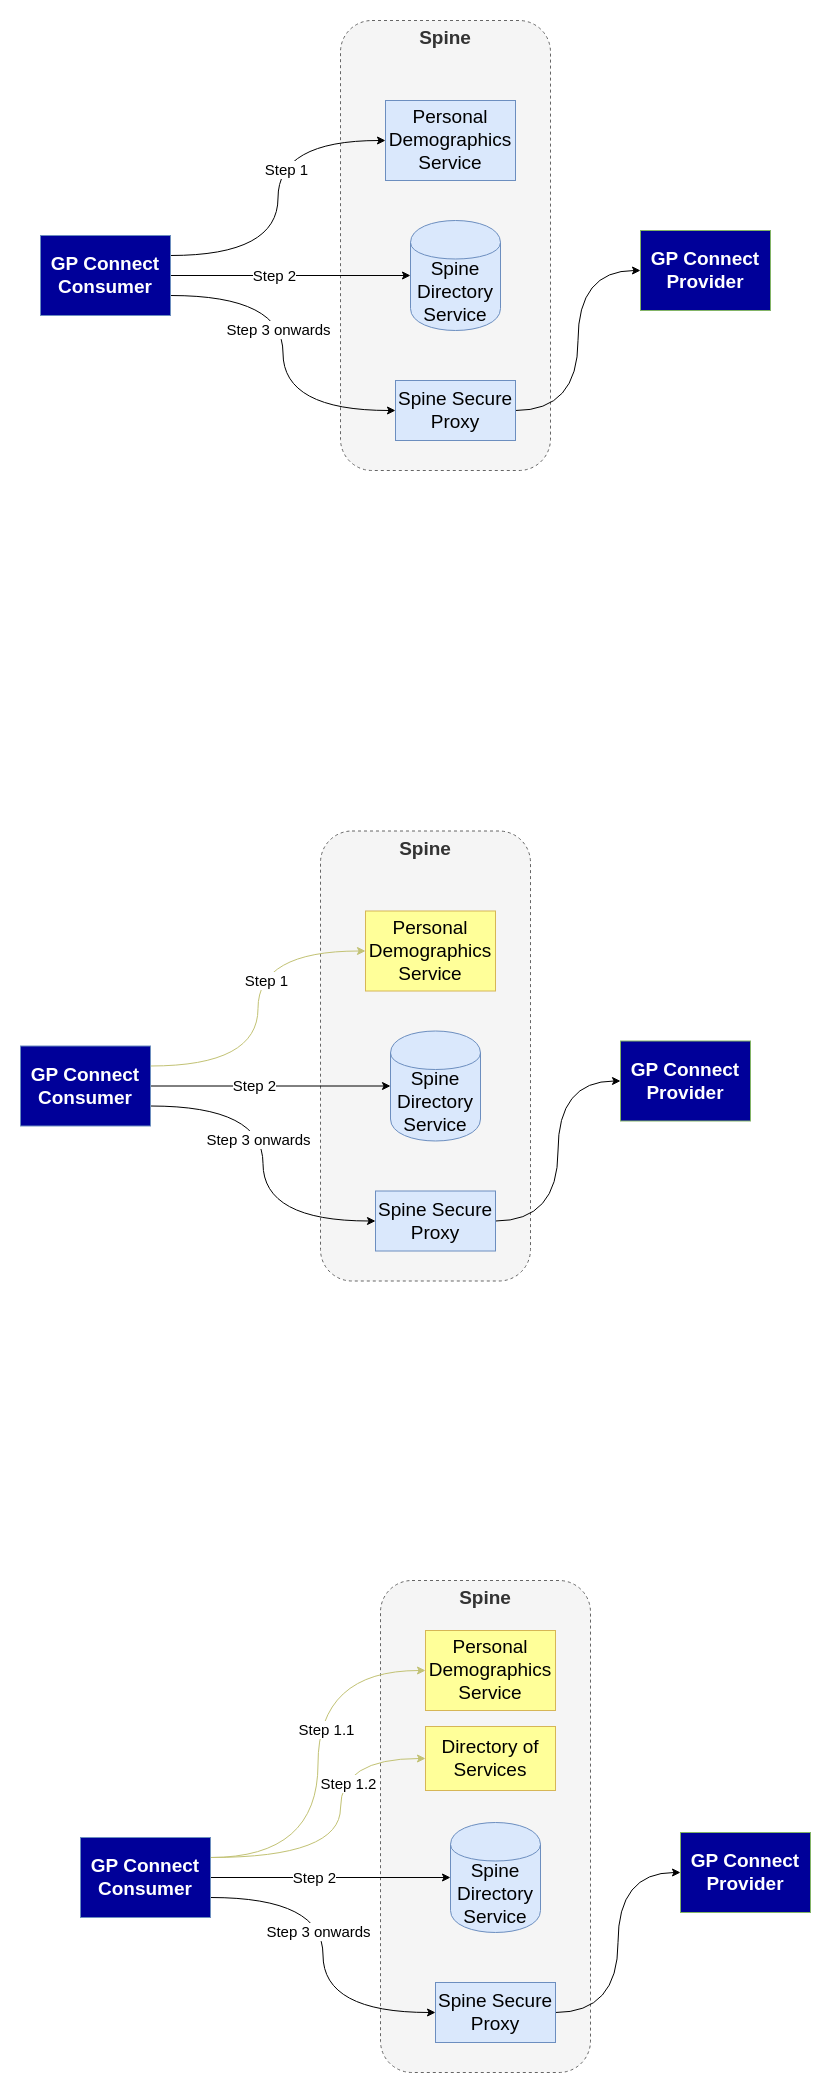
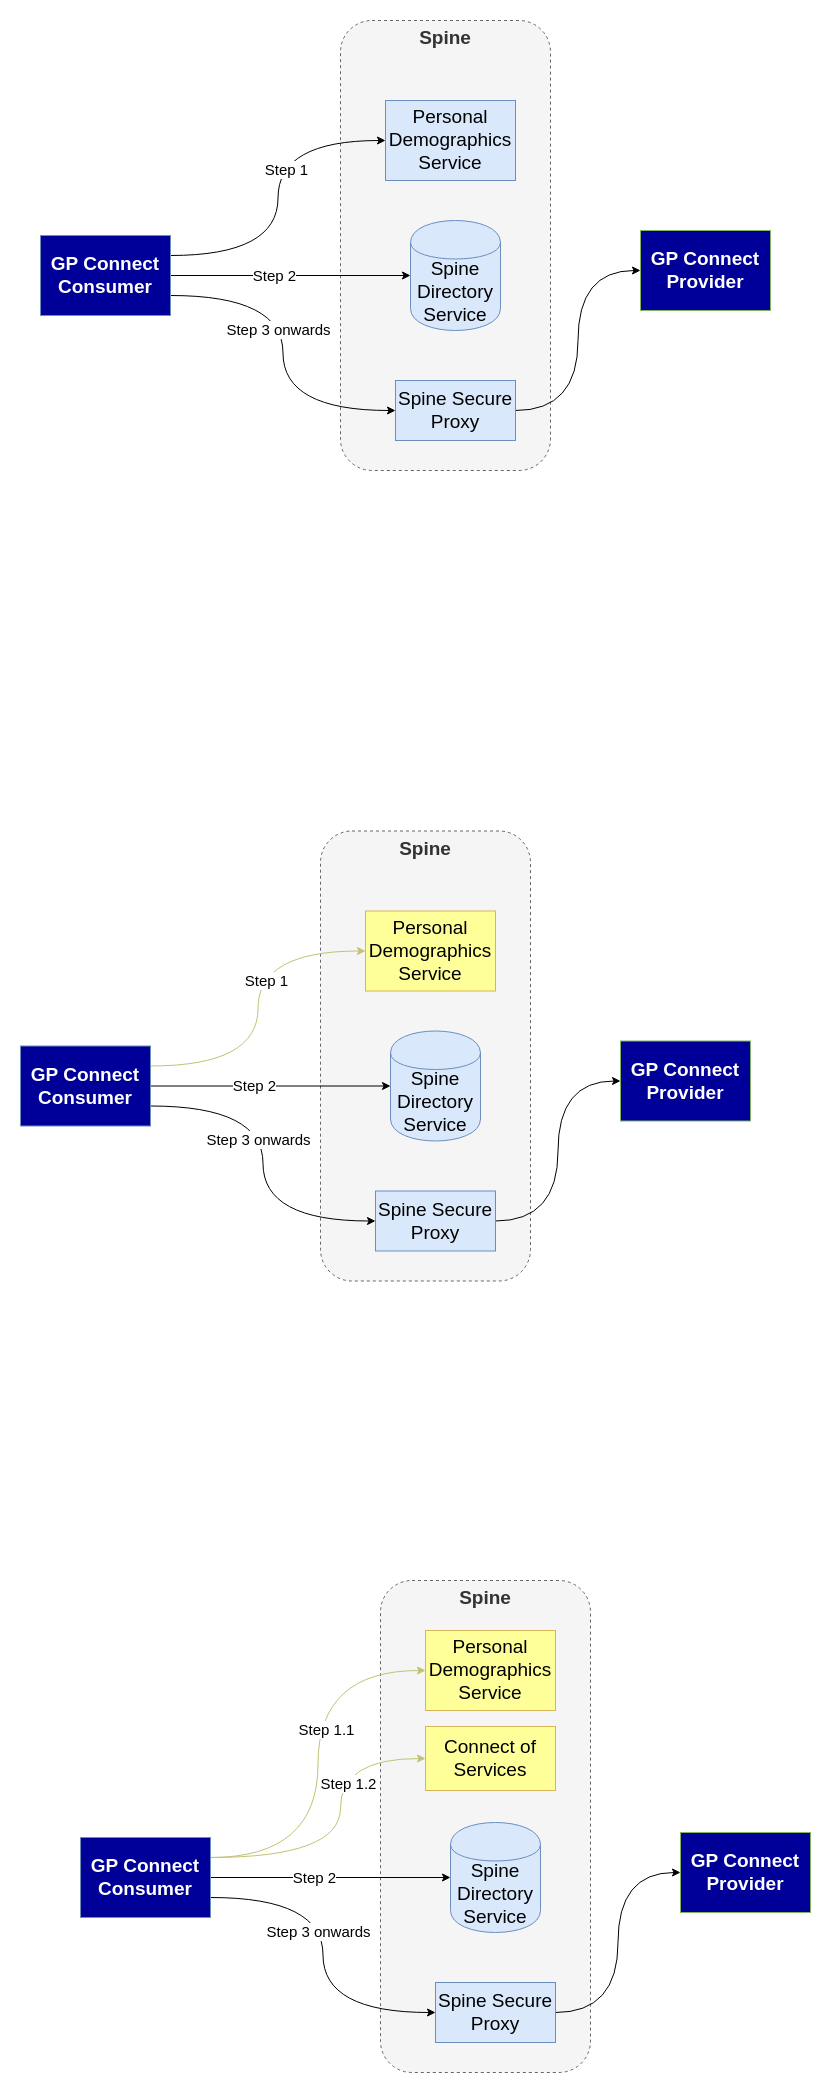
- <mxCell id="43" value="&lt;font style=&quot;font-size: 19px&quot;&gt;Directory of Services&lt;/font&gt;" style="rounded=0;whiteSpace=wrap;html=1;fillColor=#FFFF99;strokeColor=#d6b656;" vertex="1" parent="1"><mxGeometry x="425" y="1726" width="130" height="64" as="geometry" /></mxCell>
+ <mxCell id="43" value="&lt;font style=&quot;font-size: 19px&quot;&gt;Connect of Services&lt;/font&gt;" style="rounded=0;whiteSpace=wrap;html=1;fillColor=#FFFF99;strokeColor=#d6b656;" vertex="1" parent="1"><mxGeometry x="425" y="1726" width="130" height="64" as="geometry" /></mxCell>
